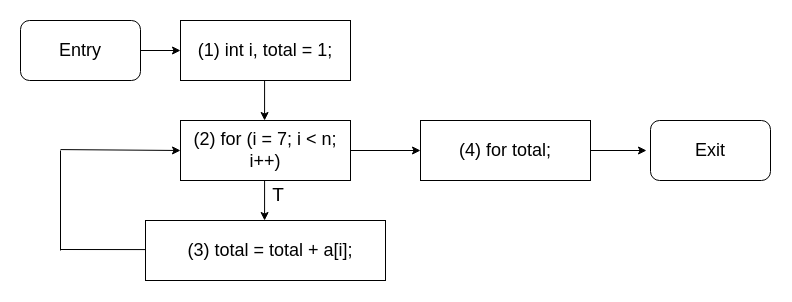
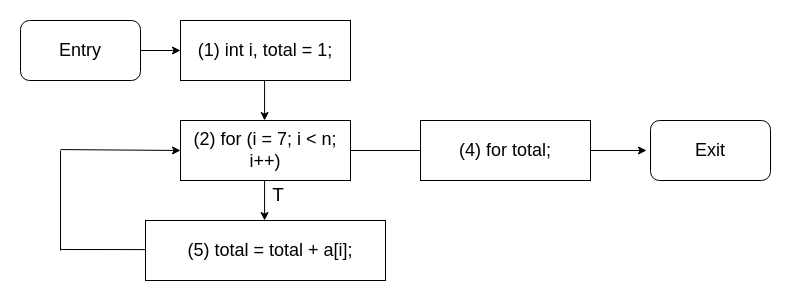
- <mxCell id="13" value="" style="endArrow=classic;html=1;rounded=0;entryX=0;entryY=0.5;entryDx=0;entryDy=0;exitX=1;exitY=0.5;exitDx=0;exitDy=0;" edge="1" parent="1" source="12" target="15"><mxGeometry width="50" height="50" relative="1" as="geometry"><mxPoint x="350" y="149.09" as="sourcePoint" /><mxPoint x="406" y="149.09" as="targetPoint" /></mxGeometry></mxCell>
+ <mxCell id="13" value="" style="endArrow=none;html=1;rounded=0;entryX=0;entryY=0.5;entryDx=0;entryDy=0;exitX=1;exitY=0.5;exitDx=0;exitDy=0;" edge="1" parent="1" source="12" target="15"><mxGeometry width="50" height="50" relative="1" as="geometry"><mxPoint x="350" y="149.09" as="sourcePoint" /><mxPoint x="406" y="149.09" as="targetPoint" /></mxGeometry></mxCell>
- <mxCell id="18" value="(3) total = total + a[i];" style="text;strokeColor=none;align=center;fillColor=none;html=1;verticalAlign=middle;whiteSpace=wrap;rounded=0;fontSize=18;fontStyle=0" vertex="1" parent="1"><mxGeometry x="185" y="220" width="170" height="60" as="geometry" /></mxCell>
+ <mxCell id="18" value="(5) total = total + a[i];" style="text;strokeColor=none;align=center;fillColor=none;html=1;verticalAlign=middle;whiteSpace=wrap;rounded=0;fontSize=18;fontStyle=0" vertex="1" parent="1"><mxGeometry x="185" y="220" width="170" height="60" as="geometry" /></mxCell>
